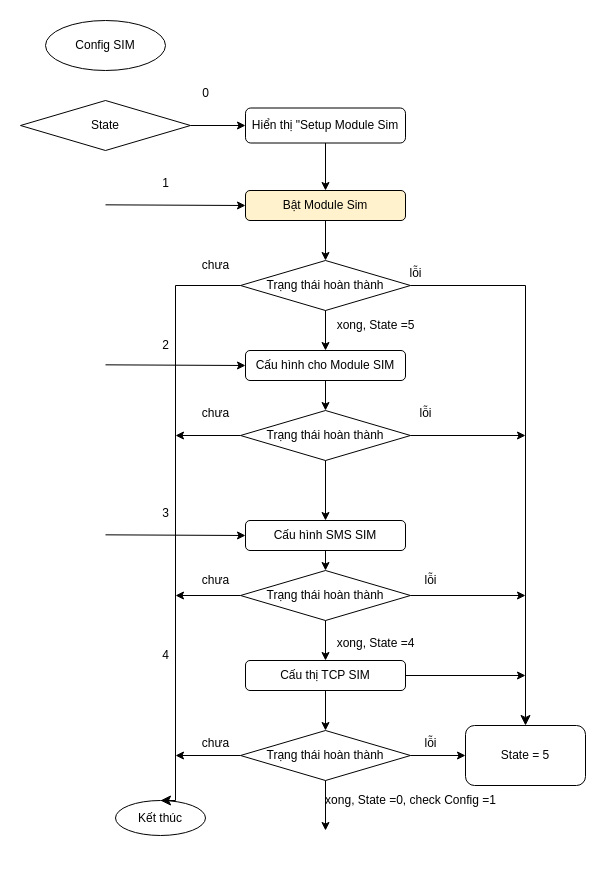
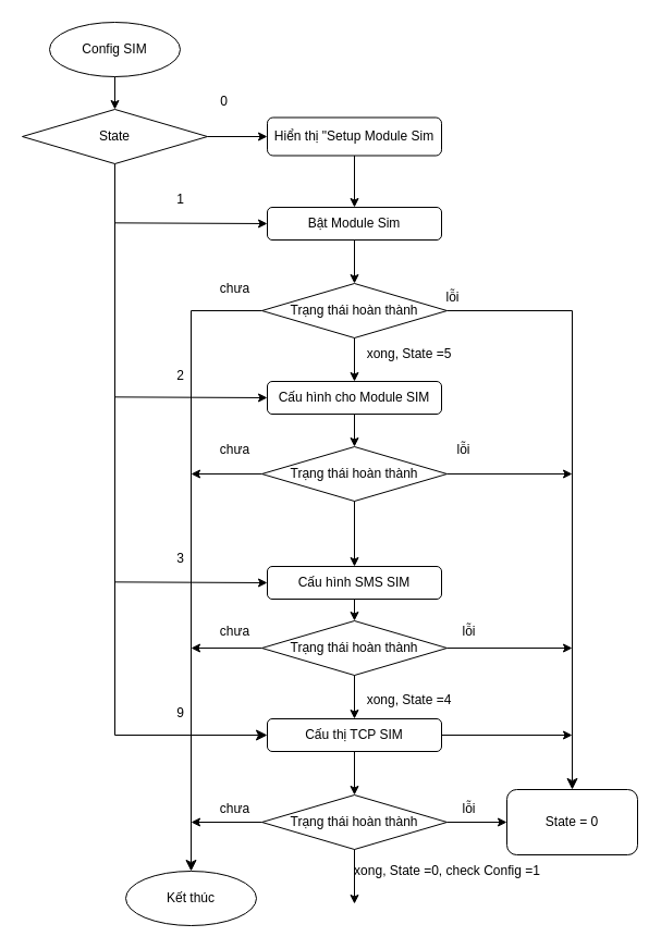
+ <mxCell id="4" value="" style="edgeStyle=none;orthogonalLoop=1;jettySize=auto;html=1;rounded=0;entryX=0.5;entryY=0;entryDx=0;entryDy=0;exitX=0.5;exitY=1;exitDx=0;exitDy=0;" edge="1" parent="1" source="2" target="3"><mxGeometry width="100" relative="1" as="geometry"><mxPoint x="-25" y="100" as="sourcePoint" /><mxPoint x="75" y="100" as="targetPoint" /><Array as="points" /></mxGeometry></mxCell>
- <mxCell id="6" value="Bật Module Sim" style="rounded=1;whiteSpace=wrap;html=1;fillColor=#fff2cc;" vertex="1" parent="1"><mxGeometry x="245" y="190" width="160" height="30" as="geometry" /></mxCell>
+ <mxCell id="6" value="Bật Module Sim" style="rounded=1;whiteSpace=wrap;html=1;" vertex="1" parent="1"><mxGeometry x="245" y="190" width="160" height="30" as="geometry" /></mxCell>
+ <mxCell id="16" value="" style="edgeStyle=segmentEdgeStyle;endArrow=classic;html=1;curved=0;rounded=0;endSize=8;startSize=8;sourcePerimeterSpacing=0;targetPerimeterSpacing=0;exitX=0.5;exitY=1;exitDx=0;exitDy=0;entryX=0;entryY=0.5;entryDx=0;entryDy=0;" edge="1" parent="1" source="3" target="9"><mxGeometry width="100" relative="1" as="geometry"><mxPoint x="105" y="300" as="sourcePoint" /><mxPoint x="205" y="340" as="targetPoint" /><Array as="points"><mxPoint x="105" y="675" /></Array></mxGeometry></mxCell>
- <mxCell id="25" value="4" style="text;html=1;align=center;verticalAlign=middle;resizable=0;points=[];autosize=1;strokeColor=none;fillColor=none;" vertex="1" parent="1"><mxGeometry x="150" y="640" width="30" height="30" as="geometry" /></mxCell>
+ <mxCell id="25" value="9" style="text;html=1;align=center;verticalAlign=middle;resizable=0;points=[];autosize=1;strokeColor=none;fillColor=none;" vertex="1" parent="1"><mxGeometry x="150" y="640" width="30" height="30" as="geometry" /></mxCell>
- <mxCell id="14" value="State = 5" style="rounded=1;whiteSpace=wrap;html=1;" vertex="1" parent="1"><mxGeometry x="465" y="725" width="120" height="60" as="geometry" /></mxCell>
+ <mxCell id="14" value="State = 0" style="rounded=1;whiteSpace=wrap;html=1;" vertex="1" parent="1"><mxGeometry x="465" y="725" width="120" height="60" as="geometry" /></mxCell>
- <mxCell id="15" value="Kết thúc" style="ellipse;whiteSpace=wrap;html=1;" vertex="1" parent="1"><mxGeometry x="115" y="800" width="90" height="35" as="geometry" /></mxCell>
+ <mxCell id="15" value="Kết thúc" style="ellipse;whiteSpace=wrap;html=1;" vertex="1" parent="1"><mxGeometry x="115" y="800" width="120" height="50" as="geometry" /></mxCell>
